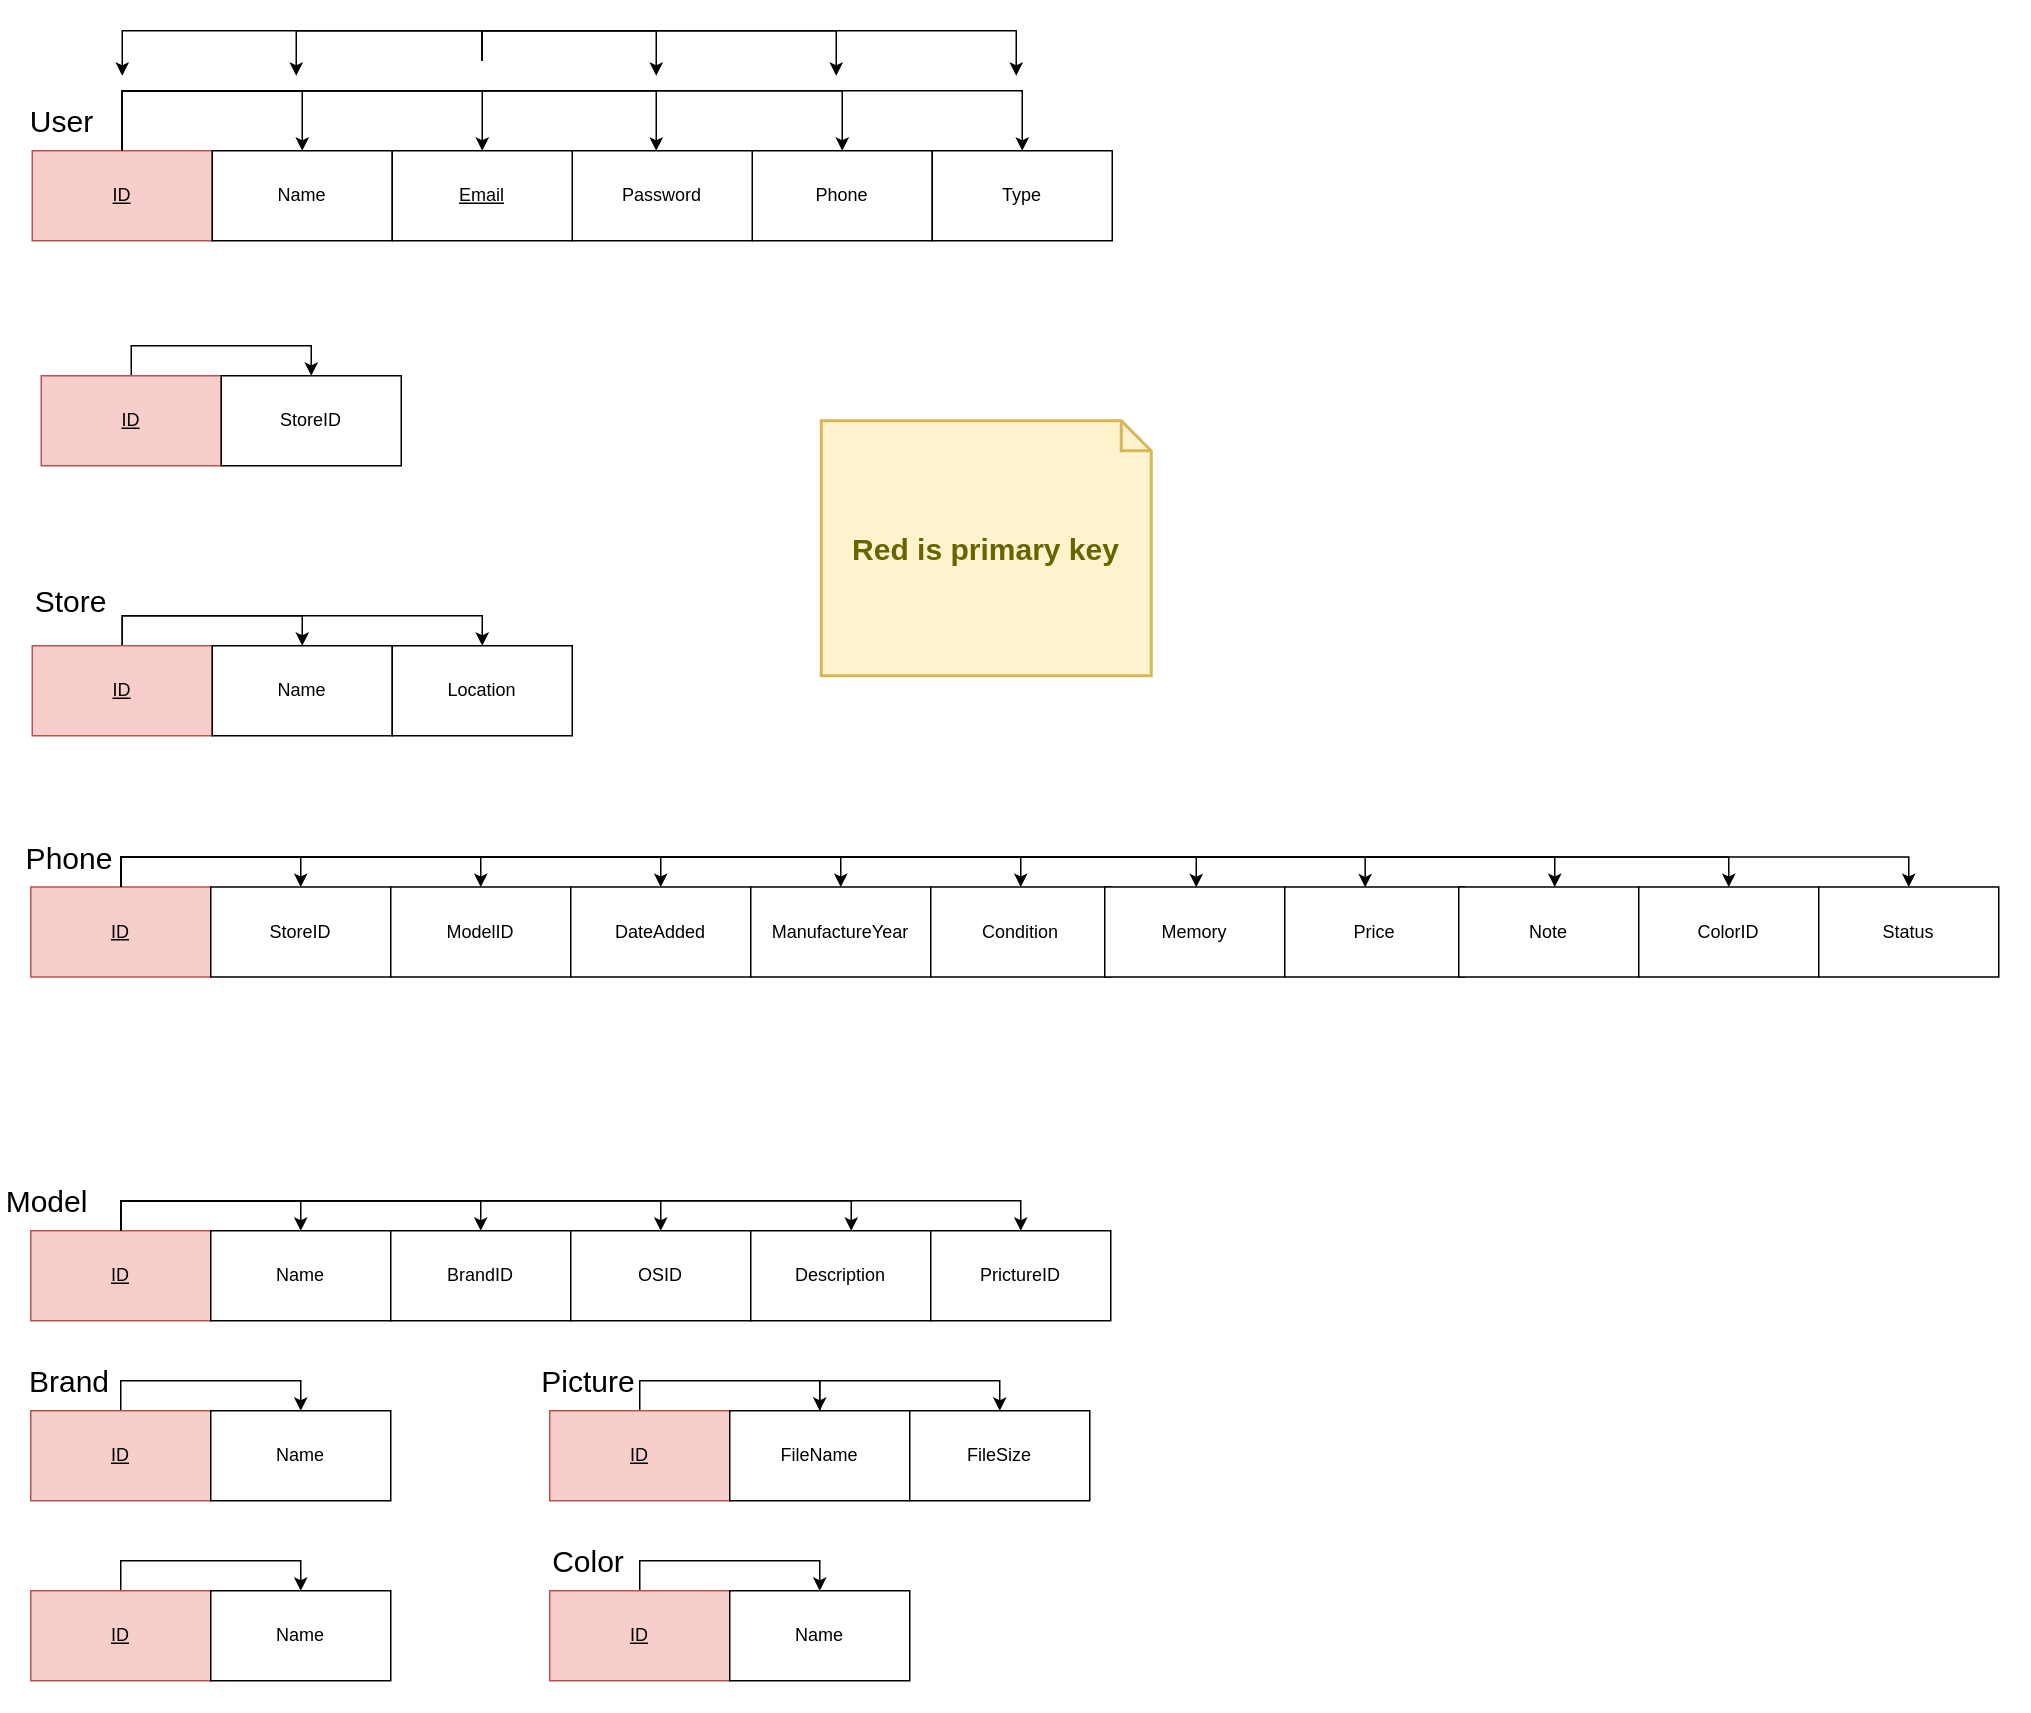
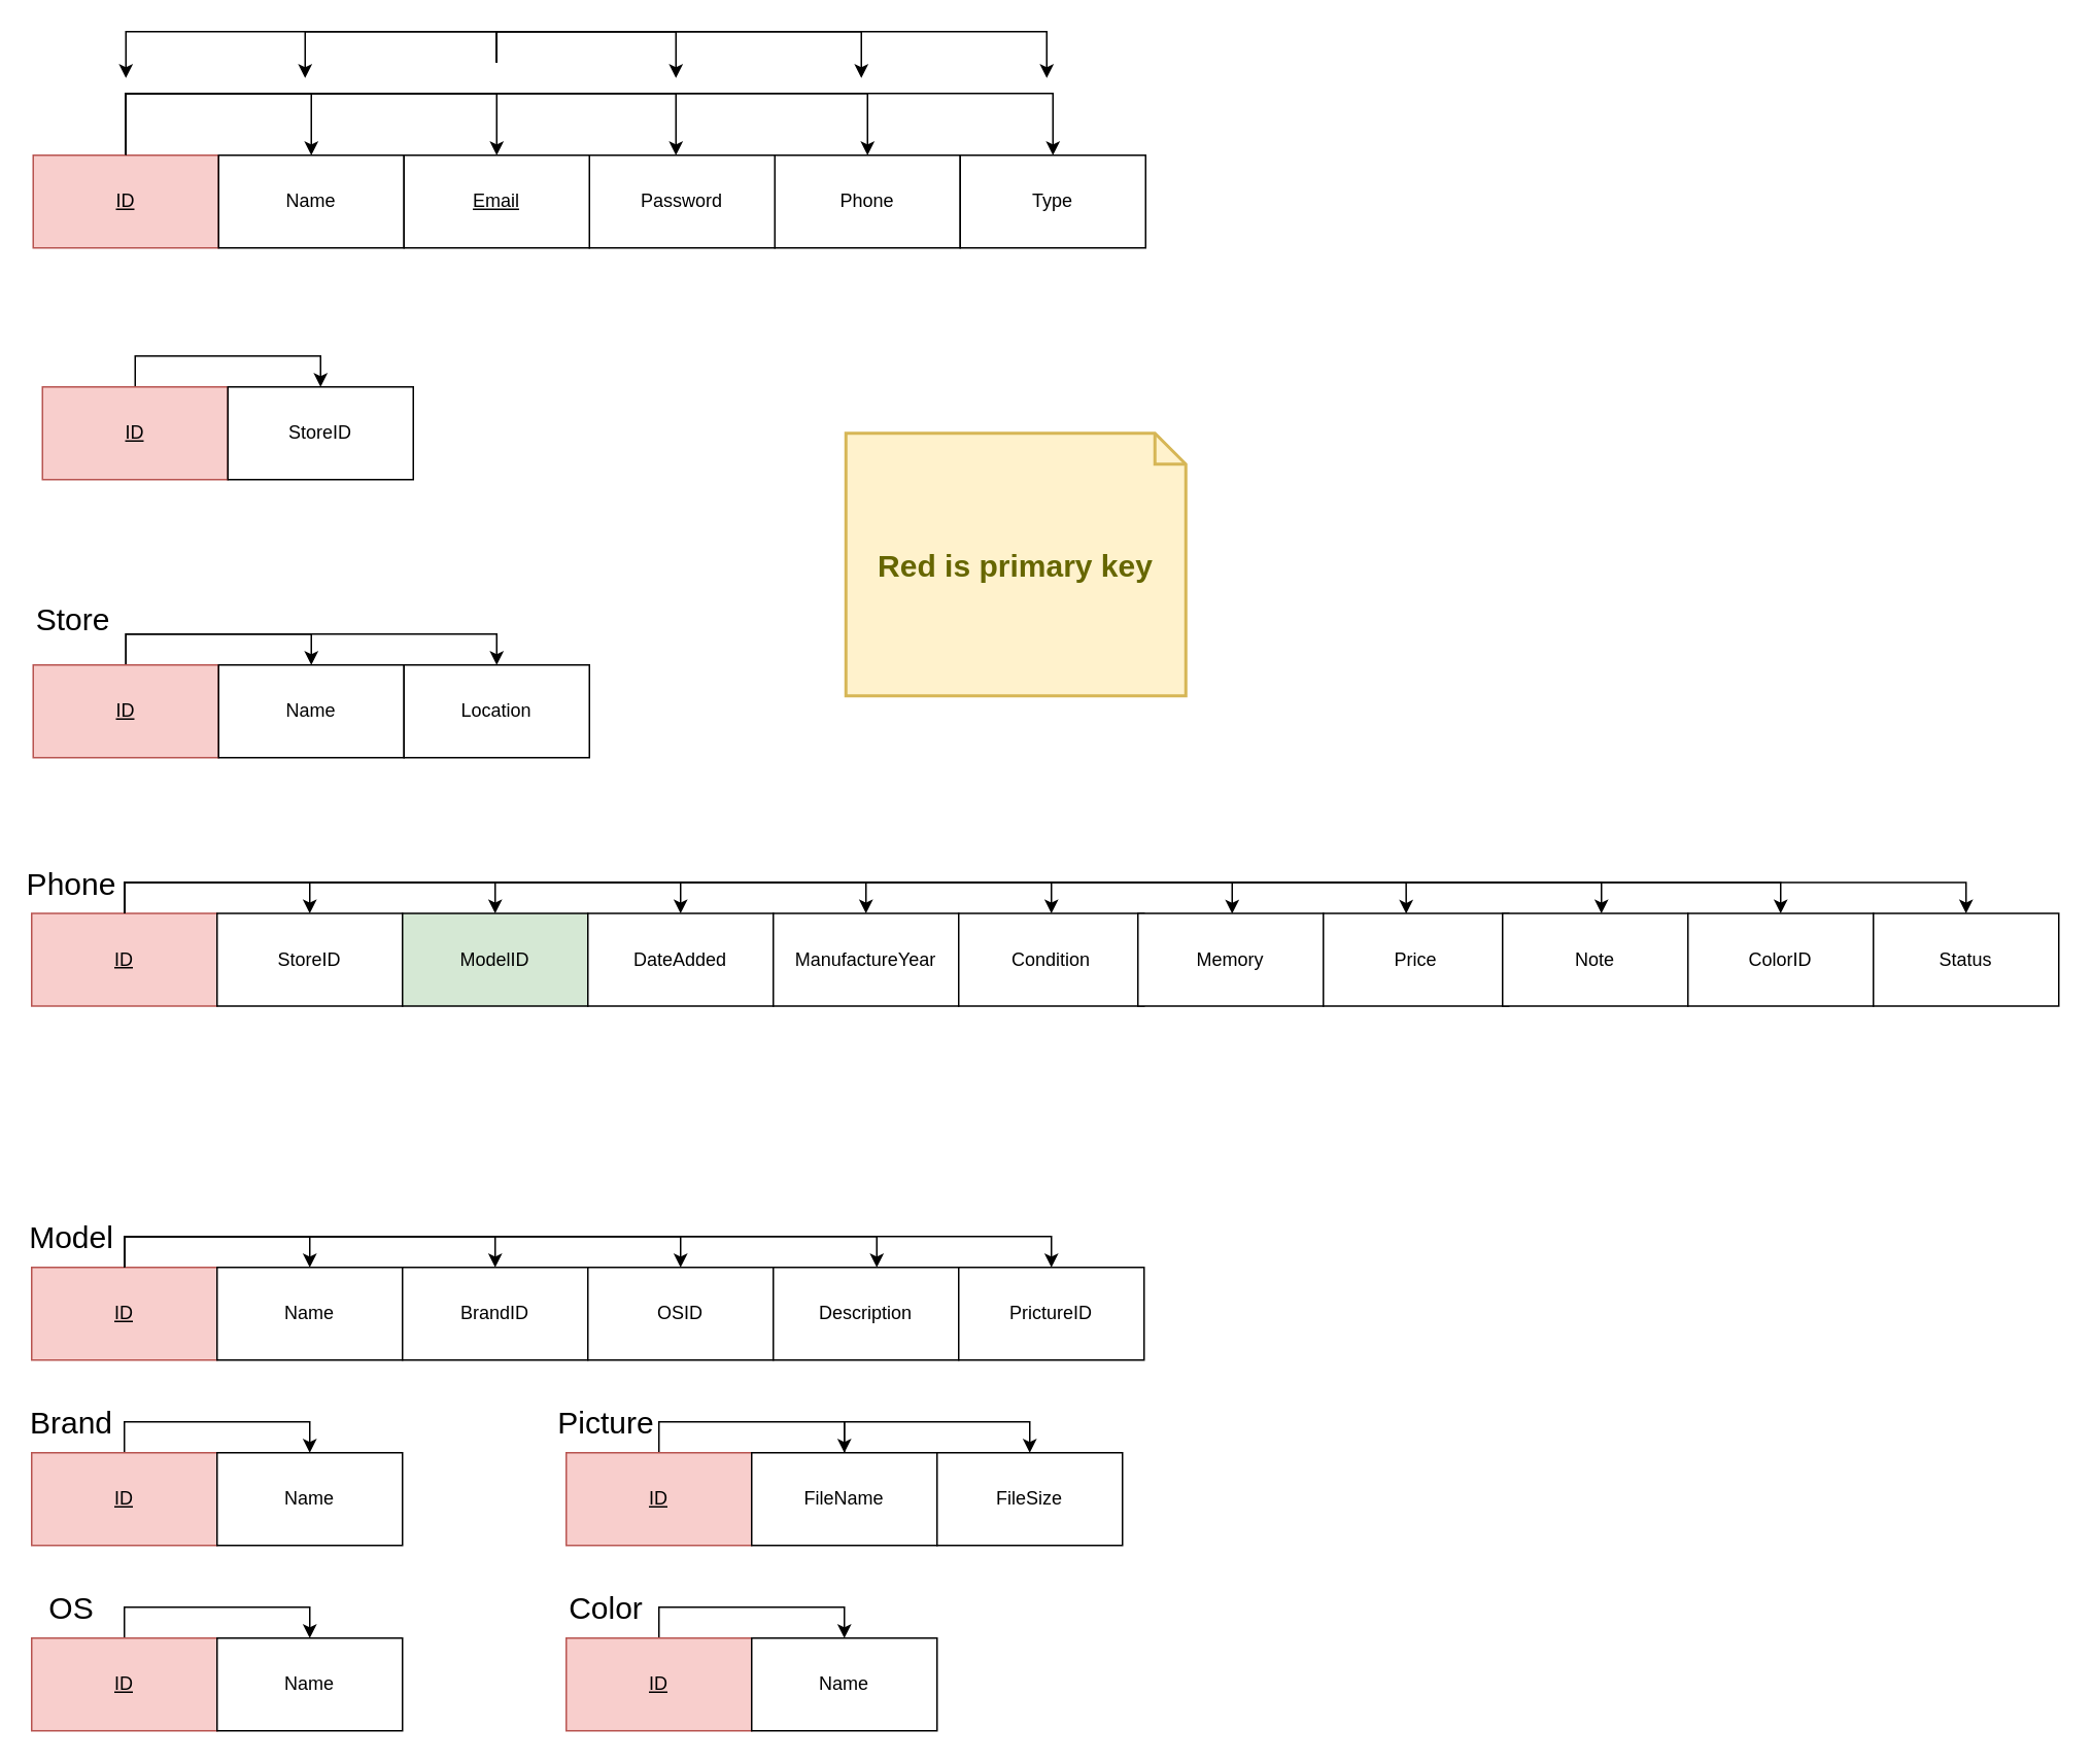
- <mxCell id="31" value="User" style="text;html=1;strokeColor=none;fillColor=none;align=center;verticalAlign=middle;whiteSpace=wrap;rounded=0;fontSize=20;" parent="1" vertex="1"><mxGeometry x="21" y="70" width="40" height="20" as="geometry" /></mxCell>
- <mxCell id="21" value="ModelID" style="rounded=0;whiteSpace=wrap;html=1;" parent="1" vertex="1"><mxGeometry x="260" y="590.83" width="120" height="60" as="geometry" /></mxCell>
+ <mxCell id="21" value="ModelID" style="rounded=0;whiteSpace=wrap;html=1;fillColor=#d5e8d4;" parent="1" vertex="1"><mxGeometry x="260" y="590.83" width="120" height="60" as="geometry" /></mxCell>
- <mxCell id="39" value="Model" style="text;html=1;strokeColor=none;fillColor=none;align=center;verticalAlign=middle;whiteSpace=wrap;rounded=0;fontSize=20;" parent="1" vertex="1"><mxGeometry x="11" y="790" width="40" height="20" as="geometry" /></mxCell>
+ <mxCell id="39" value="Model" style="text;html=1;strokeColor=none;fillColor=none;align=center;verticalAlign=middle;whiteSpace=wrap;rounded=0;fontSize=20;" parent="1" vertex="1"><mxGeometry x="26" y="790" width="40" height="20" as="geometry" /></mxCell>
+ <mxCell id="50" value="OS" style="text;html=1;strokeColor=none;fillColor=none;align=center;verticalAlign=middle;whiteSpace=wrap;rounded=0;fontSize=20;" parent="1" vertex="1"><mxGeometry x="26" y="1030" width="40" height="20" as="geometry" /></mxCell>
